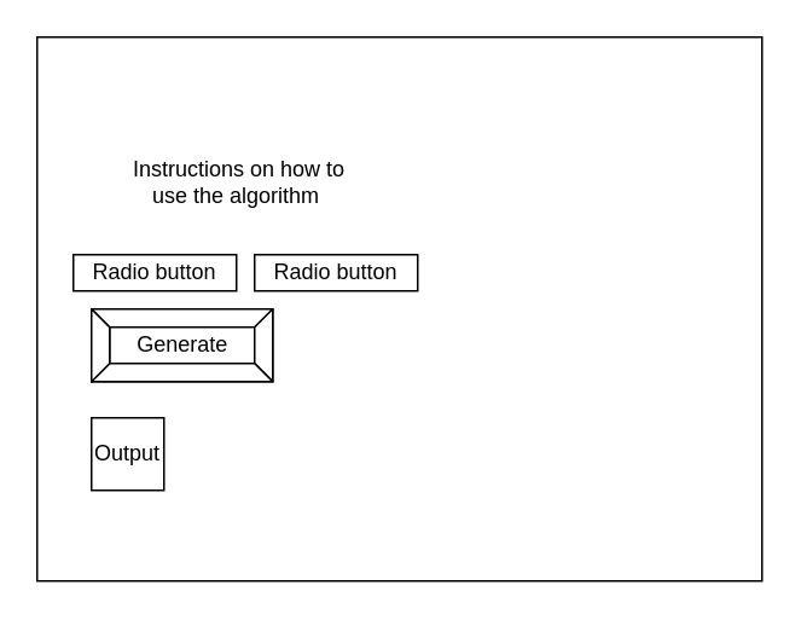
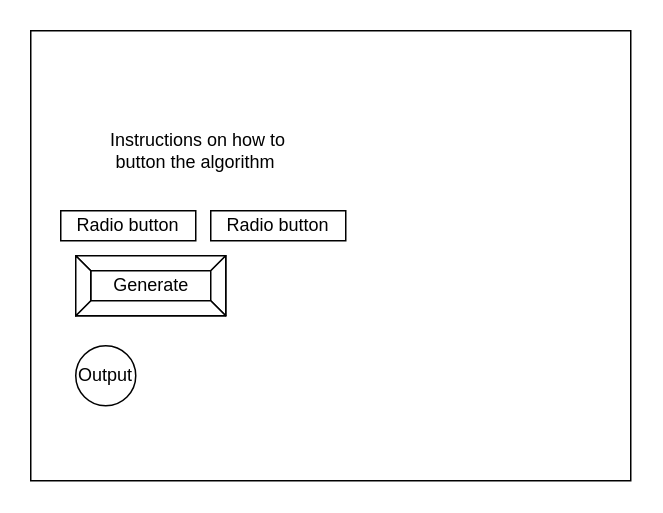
- <mxCell id="4" value="&amp;nbsp;Instructions on how to use the algorithm" style="text;html=1;strokeColor=none;fillColor=none;align=center;verticalAlign=middle;whiteSpace=wrap;rounded=0;" vertex="1" parent="1"><mxGeometry x="60" y="60" width="140" height="80" as="geometry" /></mxCell>
+ <mxCell id="4" value="&amp;nbsp;Instructions on how to button the algorithm" style="text;html=1;strokeColor=none;fillColor=none;align=center;verticalAlign=middle;whiteSpace=wrap;rounded=0;" vertex="1" parent="1"><mxGeometry x="60" y="60" width="140" height="80" as="geometry" /></mxCell>
- <mxCell id="7" value="Output" style="whiteSpace=wrap;html=1;aspect=fixed;" vertex="1" parent="1"><mxGeometry x="50" y="230" width="40" height="40" as="geometry" /></mxCell>
+ <mxCell id="7" value="Output" style="ellipse;whiteSpace=wrap;html=1;aspect=fixed;" vertex="1" parent="1"><mxGeometry x="50" y="230" width="40" height="40" as="geometry" /></mxCell>
